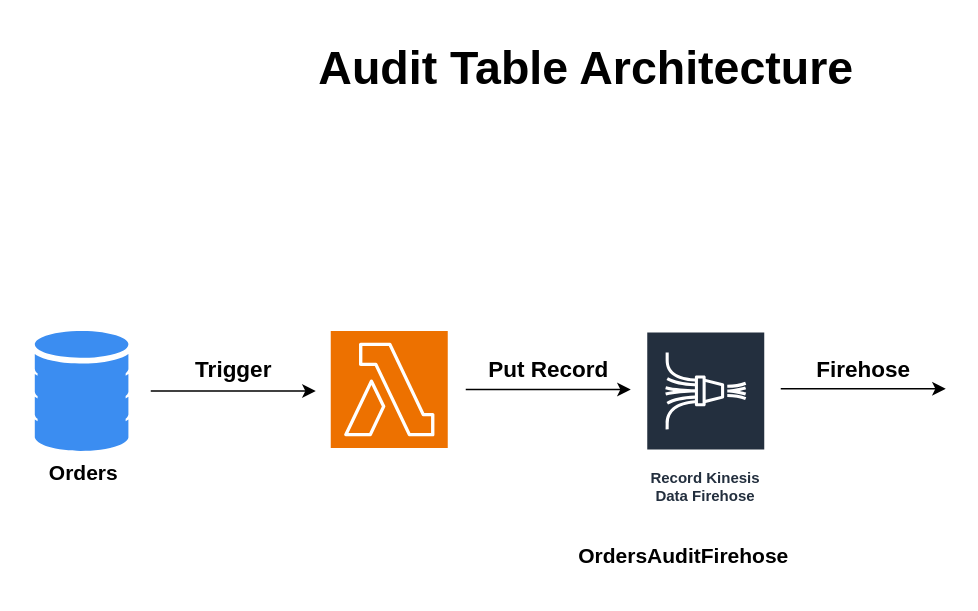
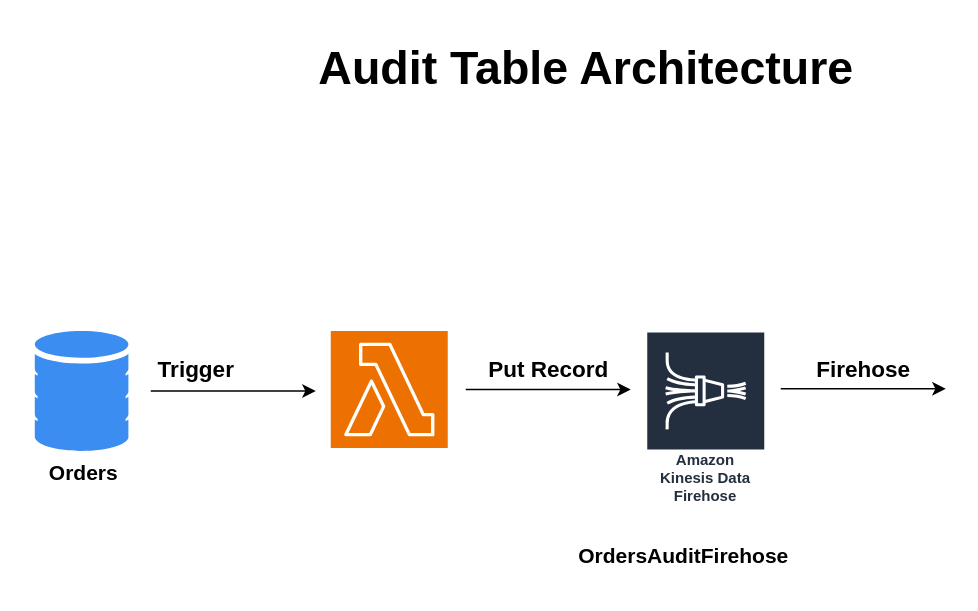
- <mxCell id="5" value="&lt;font style=&quot;font-size: 15px;&quot;&gt;&lt;b&gt;Trigger&lt;/b&gt;&lt;/font&gt;" style="text;html=1;align=center;verticalAlign=middle;resizable=0;points=[];autosize=1;strokeColor=none;fillColor=none;strokeWidth=3;" vertex="1" parent="1"><mxGeometry x="120" y="230" width="70" height="30" as="geometry" /></mxCell>
+ <mxCell id="5" value="&lt;font style=&quot;font-size: 15px;&quot;&gt;&lt;b&gt;Trigger&lt;/b&gt;&lt;/font&gt;" style="text;html=1;align=center;verticalAlign=middle;resizable=0;points=[];autosize=1;strokeColor=none;fillColor=none;strokeWidth=3;" vertex="1" parent="1"><mxGeometry x="95" y="230" width="70" height="30" as="geometry" /></mxCell>
- <mxCell id="10" value="Record Kinesis Data Firehose" style="sketch=0;outlineConnect=0;fontColor=#232F3E;gradientColor=none;strokeColor=#ffffff;fillColor=#232F3E;dashed=0;verticalLabelPosition=middle;verticalAlign=bottom;align=center;html=1;whiteSpace=wrap;fontSize=10;fontStyle=1;spacing=3;shape=mxgraph.aws4.productIcon;prIcon=mxgraph.aws4.kinesis_data_firehose;" vertex="1" parent="1"><mxGeometry x="430" y="220" width="80" height="120" as="geometry" /></mxCell>
+ <mxCell id="10" value="Amazon Kinesis Data Firehose" style="sketch=0;outlineConnect=0;fontColor=#232F3E;gradientColor=none;strokeColor=#ffffff;fillColor=#232F3E;dashed=0;verticalLabelPosition=middle;verticalAlign=bottom;align=center;html=1;whiteSpace=wrap;fontSize=10;fontStyle=1;spacing=3;shape=mxgraph.aws4.productIcon;prIcon=mxgraph.aws4.kinesis_data_firehose;" vertex="1" parent="1"><mxGeometry x="430" y="220" width="80" height="120" as="geometry" /></mxCell>
